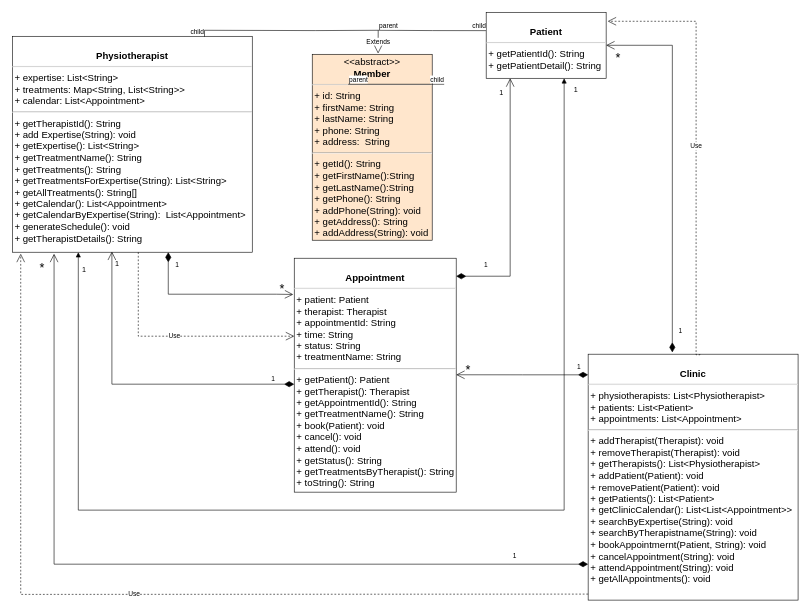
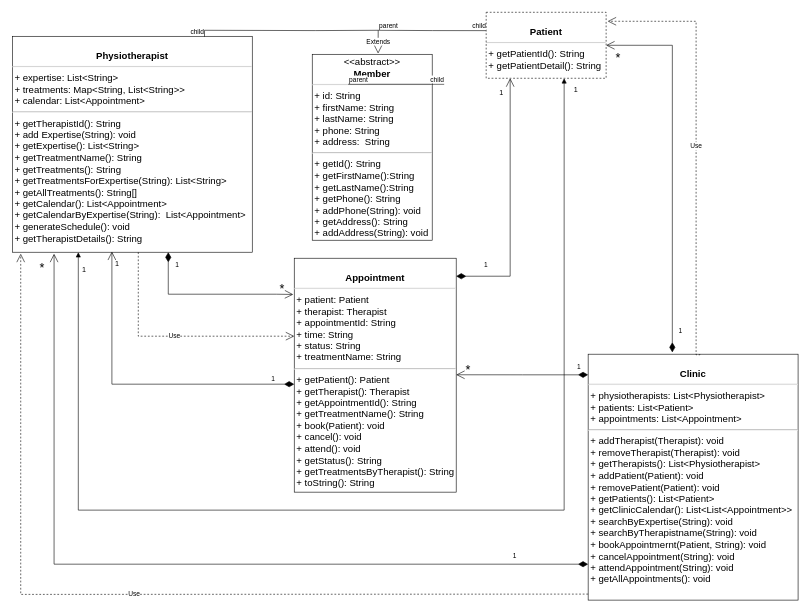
- <mxCell id="4" value="&lt;p style=&quot;margin:0px;margin-top:4px;text-align:center;&quot;&gt;&lt;br&gt;&lt;b&gt;Patient&lt;/b&gt;&lt;/p&gt;&lt;hr&gt;&lt;p style=&quot;margin:0px;margin-left:4px;&quot;&gt;+ getPatientId(): String&lt;br&gt;&lt;/p&gt;&lt;p style=&quot;margin: 0px 0px 0px 4px;&quot;&gt;+ getPatientDetail(): String&lt;/p&gt;&lt;p style=&quot;margin:0px;margin-left:4px;&quot;&gt;&lt;br&gt;&lt;/p&gt;" style="verticalAlign=top;align=left;overflow=fill;fontSize=16;fontFamily=Helvetica;html=1;rounded=0;shadow=0;comic=0;labelBackgroundColor=none;strokeWidth=1" vertex="1" parent="1"><mxGeometry x="810" y="20" width="200" height="110" as="geometry" /></mxCell>
+ <mxCell id="4" value="&lt;p style=&quot;margin:0px;margin-top:4px;text-align:center;&quot;&gt;&lt;br&gt;&lt;b&gt;Patient&lt;/b&gt;&lt;/p&gt;&lt;hr&gt;&lt;p style=&quot;margin:0px;margin-left:4px;&quot;&gt;+ getPatientId(): String&lt;br&gt;&lt;/p&gt;&lt;p style=&quot;margin: 0px 0px 0px 4px;&quot;&gt;+ getPatientDetail(): String&lt;/p&gt;&lt;p style=&quot;margin:0px;margin-left:4px;&quot;&gt;&lt;br&gt;&lt;/p&gt;" style="verticalAlign=top;align=left;overflow=fill;fontSize=16;fontFamily=Helvetica;html=1;rounded=0;shadow=0;comic=0;labelBackgroundColor=none;strokeWidth=1;dashed=1;" vertex="1" parent="1"><mxGeometry x="810" y="20" width="200" height="110" as="geometry" /></mxCell>
- <mxCell id="7" value="&lt;p style=&quot;margin:0px;margin-top:4px;text-align:center;&quot;&gt;&amp;lt;&amp;lt;abstract&amp;gt;&amp;gt;&lt;br&gt;&lt;b&gt;Member&lt;/b&gt;&lt;/p&gt;&lt;hr&gt;&lt;p style=&quot;margin:0px;margin-left:4px;&quot;&gt;+ id: String&lt;br&gt;+ firstName: String&lt;/p&gt;&lt;p style=&quot;margin:0px;margin-left:4px;&quot;&gt;+ lastName: String&lt;/p&gt;&lt;p style=&quot;margin:0px;margin-left:4px;&quot;&gt;+ phone: String&lt;/p&gt;&lt;p style=&quot;margin:0px;margin-left:4px;&quot;&gt;+ address:&amp;nbsp; String&lt;/p&gt;&lt;hr&gt;&lt;p style=&quot;margin:0px;margin-left:4px;&quot;&gt;+ getId(): String&lt;br&gt;+ getFirstName&lt;span style=&quot;background-color: transparent; color: light-dark(rgb(0, 0, 0), rgb(255, 255, 255));&quot;&gt;()&lt;/span&gt;&lt;span style=&quot;background-color: transparent; color: light-dark(rgb(0, 0, 0), rgb(255, 255, 255));&quot;&gt;:String&lt;/span&gt;&lt;/p&gt;&lt;p style=&quot;margin:0px;margin-left:4px;&quot;&gt;+ getLastName&lt;span style=&quot;background-color: transparent; color: light-dark(rgb(0, 0, 0), rgb(255, 255, 255));&quot;&gt;()&lt;/span&gt;&lt;span style=&quot;background-color: transparent; color: light-dark(rgb(0, 0, 0), rgb(255, 255, 255));&quot;&gt;:String&lt;/span&gt;&lt;/p&gt;&lt;p style=&quot;margin:0px;margin-left:4px;&quot;&gt;+ getPhone&lt;span style=&quot;background-color: transparent; color: light-dark(rgb(0, 0, 0), rgb(255, 255, 255));&quot;&gt;()&lt;/span&gt;&lt;span style=&quot;background-color: transparent; color: light-dark(rgb(0, 0, 0), rgb(255, 255, 255));&quot;&gt;: String&lt;/span&gt;&lt;/p&gt;&lt;p style=&quot;margin:0px;margin-left:4px;&quot;&gt;+ addPhone(String): void&lt;/p&gt;&lt;p style=&quot;margin: 0px 0px 0px 4px;&quot;&gt;+ getAddress&lt;span style=&quot;background-color: transparent; color: light-dark(rgb(0, 0, 0), rgb(255, 255, 255));&quot;&gt;()&lt;/span&gt;&lt;span style=&quot;background-color: transparent; color: light-dark(rgb(0, 0, 0), rgb(255, 255, 255));&quot;&gt;: String&lt;/span&gt;&lt;/p&gt;&lt;p style=&quot;margin: 0px 0px 0px 4px;&quot;&gt;+ addAddress(String): void&lt;/p&gt;" style="verticalAlign=top;align=left;overflow=fill;fontSize=16;fontFamily=Helvetica;html=1;rounded=0;shadow=0;comic=0;labelBackgroundColor=none;strokeWidth=1;fillColor=#ffe6cc;" vertex="1" parent="1"><mxGeometry x="520" y="90" width="200" height="310" as="geometry" /></mxCell>
+ <mxCell id="7" value="&lt;p style=&quot;margin:0px;margin-top:4px;text-align:center;&quot;&gt;&amp;lt;&amp;lt;abstract&amp;gt;&amp;gt;&lt;br&gt;&lt;b&gt;Member&lt;/b&gt;&lt;/p&gt;&lt;hr&gt;&lt;p style=&quot;margin:0px;margin-left:4px;&quot;&gt;+ id: String&lt;br&gt;+ firstName: String&lt;/p&gt;&lt;p style=&quot;margin:0px;margin-left:4px;&quot;&gt;+ lastName: String&lt;/p&gt;&lt;p style=&quot;margin:0px;margin-left:4px;&quot;&gt;+ phone: String&lt;/p&gt;&lt;p style=&quot;margin:0px;margin-left:4px;&quot;&gt;+ address:&amp;nbsp; String&lt;/p&gt;&lt;hr&gt;&lt;p style=&quot;margin:0px;margin-left:4px;&quot;&gt;+ getId(): String&lt;br&gt;+ getFirstName&lt;span style=&quot;background-color: transparent; color: light-dark(rgb(0, 0, 0), rgb(255, 255, 255));&quot;&gt;()&lt;/span&gt;&lt;span style=&quot;background-color: transparent; color: light-dark(rgb(0, 0, 0), rgb(255, 255, 255));&quot;&gt;:String&lt;/span&gt;&lt;/p&gt;&lt;p style=&quot;margin:0px;margin-left:4px;&quot;&gt;+ getLastName&lt;span style=&quot;background-color: transparent; color: light-dark(rgb(0, 0, 0), rgb(255, 255, 255));&quot;&gt;()&lt;/span&gt;&lt;span style=&quot;background-color: transparent; color: light-dark(rgb(0, 0, 0), rgb(255, 255, 255));&quot;&gt;:String&lt;/span&gt;&lt;/p&gt;&lt;p style=&quot;margin:0px;margin-left:4px;&quot;&gt;+ getPhone&lt;span style=&quot;background-color: transparent; color: light-dark(rgb(0, 0, 0), rgb(255, 255, 255));&quot;&gt;()&lt;/span&gt;&lt;span style=&quot;background-color: transparent; color: light-dark(rgb(0, 0, 0), rgb(255, 255, 255));&quot;&gt;: String&lt;/span&gt;&lt;/p&gt;&lt;p style=&quot;margin:0px;margin-left:4px;&quot;&gt;+ addPhone(String): void&lt;/p&gt;&lt;p style=&quot;margin: 0px 0px 0px 4px;&quot;&gt;+ getAddress&lt;span style=&quot;background-color: transparent; color: light-dark(rgb(0, 0, 0), rgb(255, 255, 255));&quot;&gt;()&lt;/span&gt;&lt;span style=&quot;background-color: transparent; color: light-dark(rgb(0, 0, 0), rgb(255, 255, 255));&quot;&gt;: String&lt;/span&gt;&lt;/p&gt;&lt;p style=&quot;margin: 0px 0px 0px 4px;&quot;&gt;+ addAddress(String): void&lt;/p&gt;" style="verticalAlign=top;align=left;overflow=fill;fontSize=16;fontFamily=Helvetica;html=1;rounded=0;shadow=0;comic=0;labelBackgroundColor=none;strokeWidth=1" vertex="1" parent="1"><mxGeometry x="520" y="90" width="200" height="310" as="geometry" /></mxCell>
